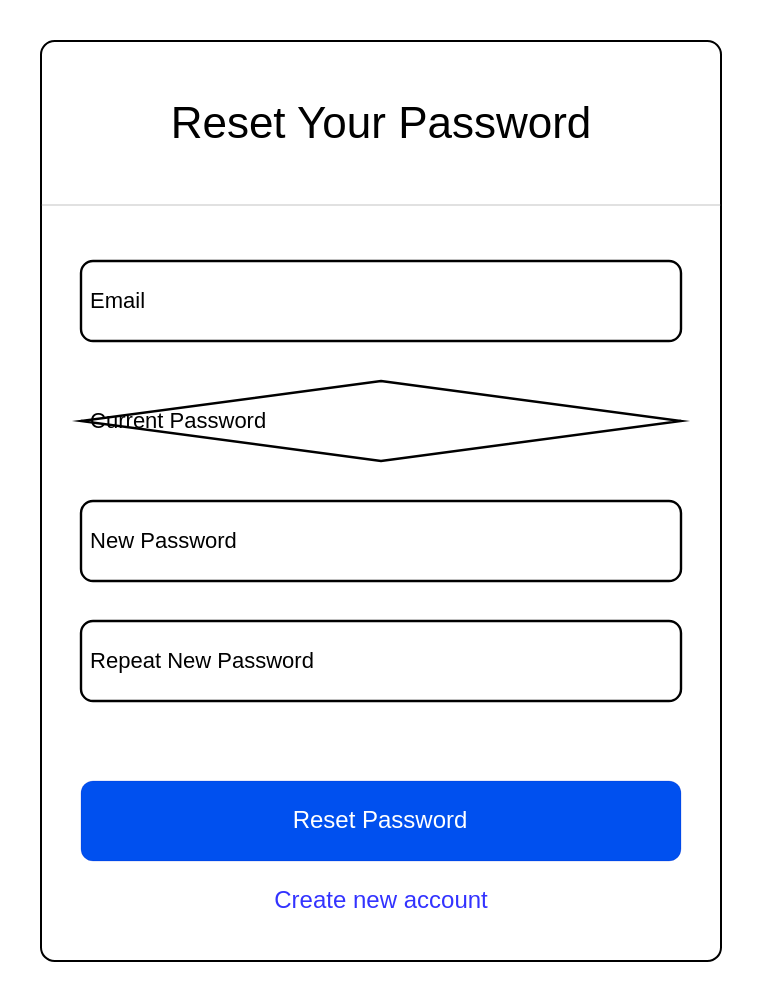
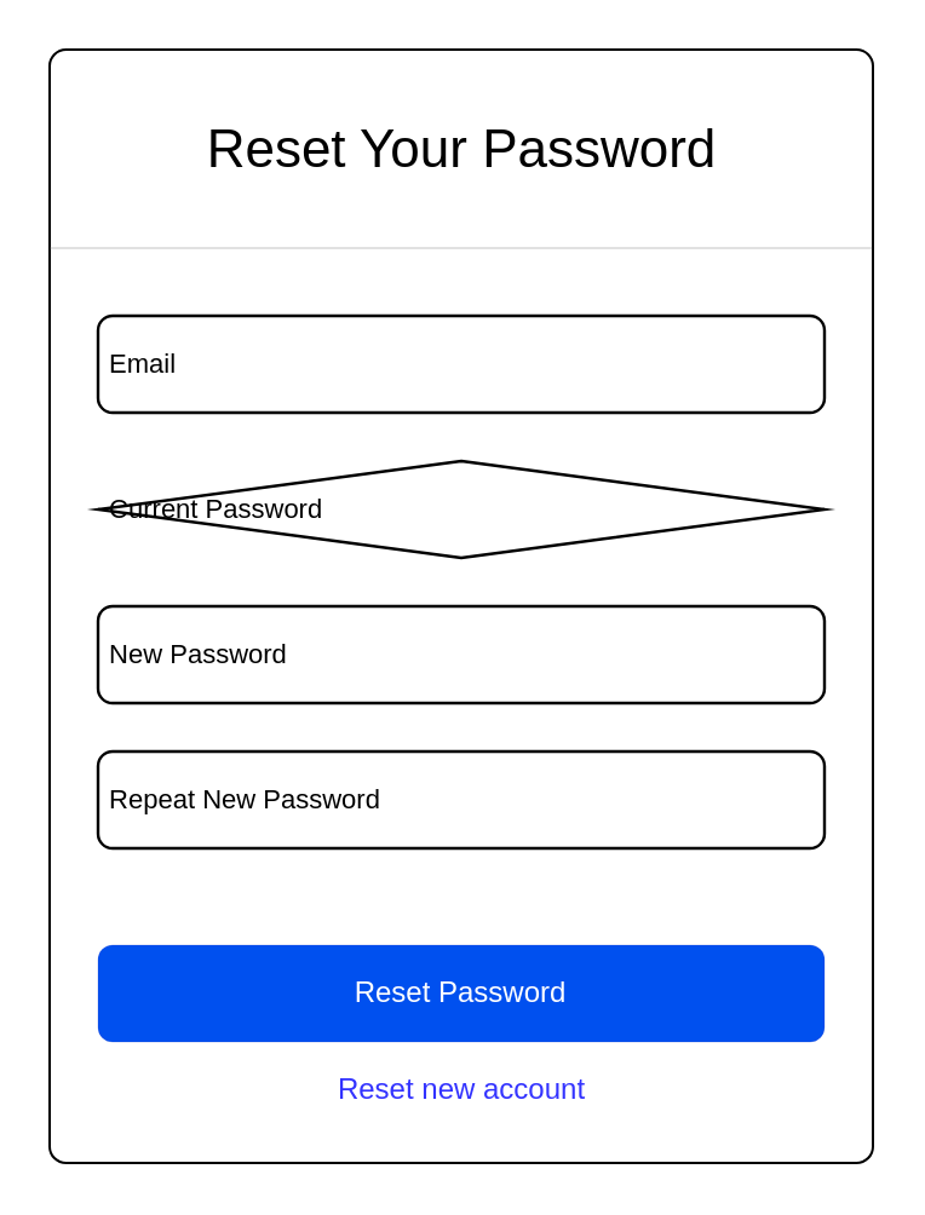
- <mxCell id="6" value="Create new account" style="text;html=1;align=center;verticalAlign=middle;resizable=0;points=[];autosize=1;fontColor=#3333FF;" parent="1" vertex="1"><mxGeometry x="125" y="435" width="130" height="30" as="geometry" /></mxCell>
+ <mxCell id="6" value="Reset new account" style="text;html=1;align=center;verticalAlign=middle;resizable=0;points=[];autosize=1;fontColor=#3333FF;" parent="1" vertex="1"><mxGeometry x="125" y="435" width="130" height="30" as="geometry" /></mxCell>
